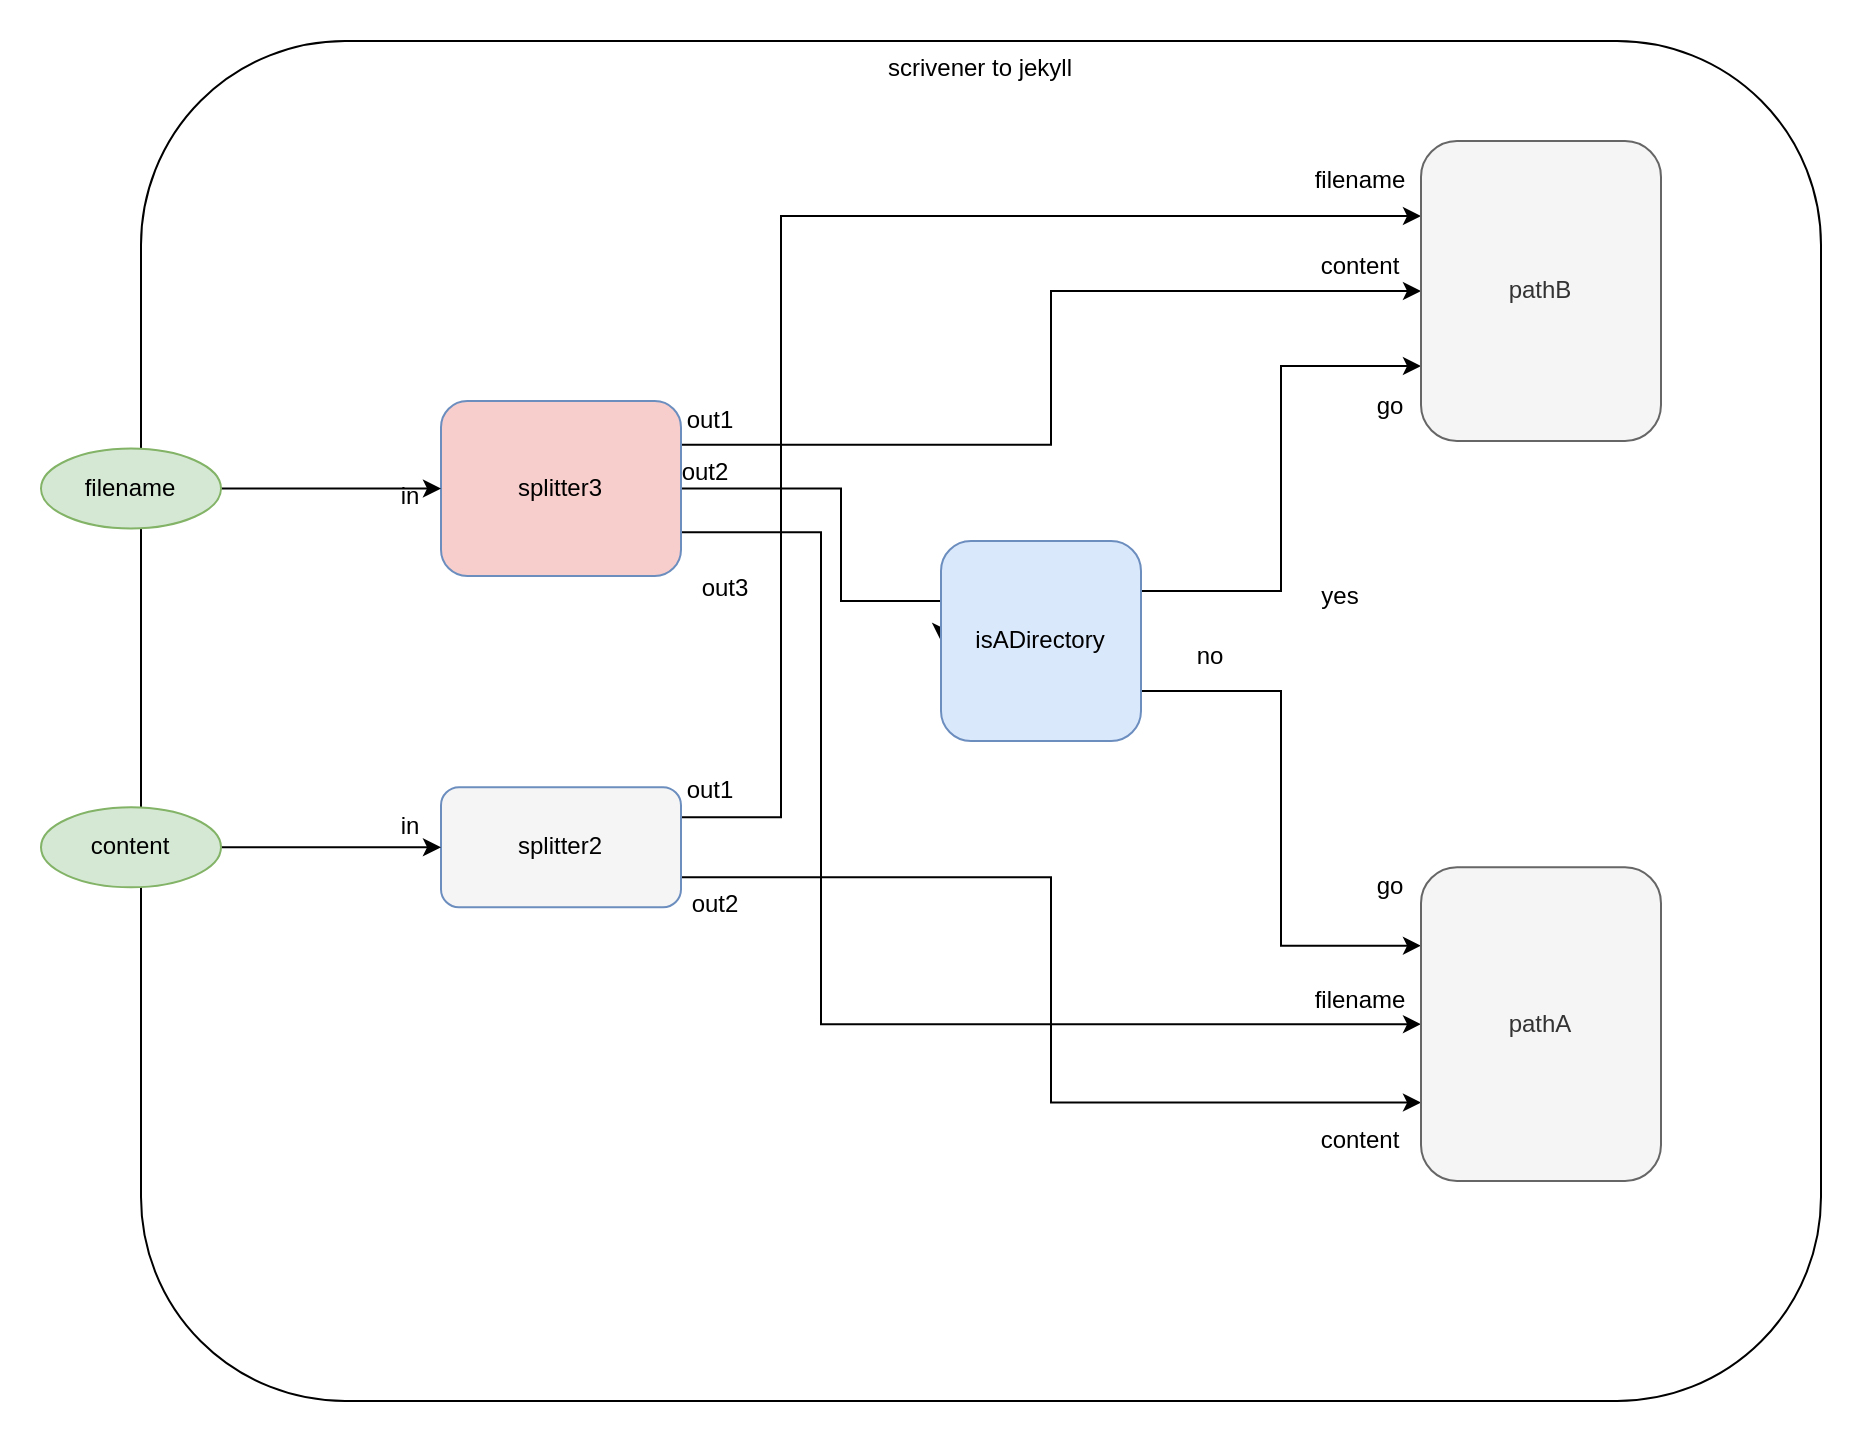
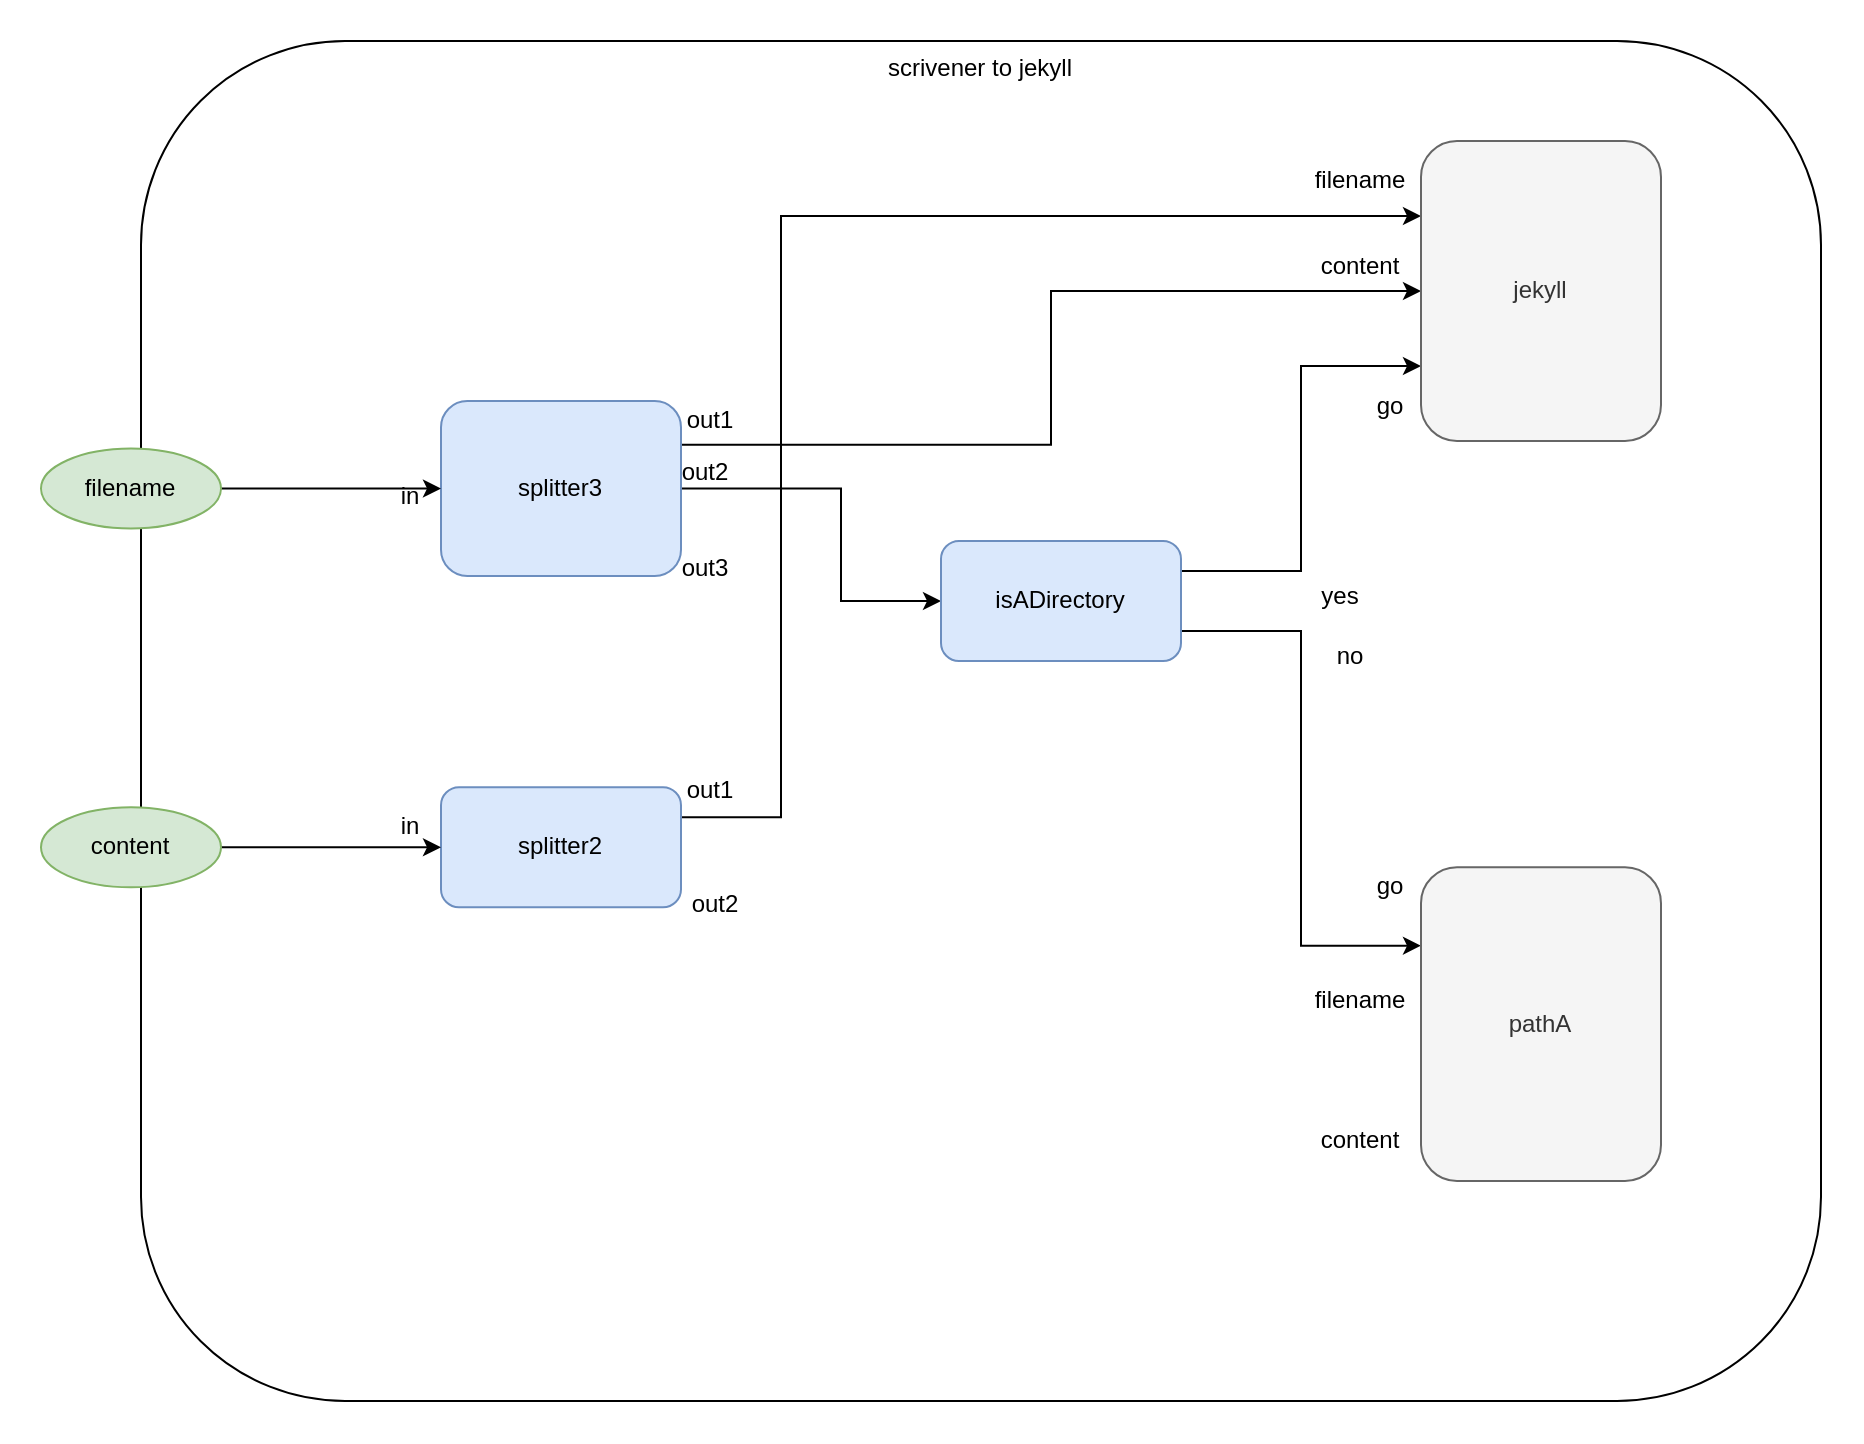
- <mxCell id="13" value="pathB" style="rounded=1;whiteSpace=wrap;html=1;fillColor=#f5f5f5;strokeColor=#666666;fontColor=#333333;" parent="1" vertex="1"><mxGeometry x="710" y="70" width="120" height="150" as="geometry" /></mxCell>
+ <mxCell id="13" value="jekyll" style="rounded=1;whiteSpace=wrap;html=1;fillColor=#f5f5f5;strokeColor=#666666;fontColor=#333333;" parent="1" vertex="1"><mxGeometry x="710" y="70" width="120" height="150" as="geometry" /></mxCell>
- <mxCell id="9" value="splitter3" style="rounded=1;whiteSpace=wrap;html=1;fillColor=#f8cecc;strokeColor=#6c8ebf;" parent="1" vertex="1"><mxGeometry x="220" y="200" width="120" height="87.5" as="geometry" /></mxCell>
+ <mxCell id="9" value="splitter3" style="rounded=1;whiteSpace=wrap;html=1;fillColor=#dae8fc;strokeColor=#6c8ebf;" parent="1" vertex="1"><mxGeometry x="220" y="200" width="120" height="87.5" as="geometry" /></mxCell>
- <mxCell id="27" value="out3" style="text;html=1;strokeColor=none;fillColor=none;align=center;verticalAlign=middle;whiteSpace=wrap;rounded=0;" parent="1" vertex="1"><mxGeometry x="350" y="285" width="25" height="17.5" as="geometry" /></mxCell>
+ <mxCell id="27" value="out3" style="text;html=1;strokeColor=none;fillColor=none;align=center;verticalAlign=middle;whiteSpace=wrap;rounded=0;" parent="1" vertex="1"><mxGeometry x="340" y="275" width="25" height="17.5" as="geometry" /></mxCell>
- <mxCell id="12" value="isADirectory" style="rounded=1;whiteSpace=wrap;html=1;fillColor=#dae8fc;strokeColor=#6c8ebf;" parent="1" vertex="1"><mxGeometry x="470" y="270" width="100" height="100" as="geometry" /></mxCell>
+ <mxCell id="12" value="isADirectory" style="rounded=1;whiteSpace=wrap;html=1;fillColor=#dae8fc;strokeColor=#6c8ebf;" parent="1" vertex="1"><mxGeometry x="470" y="270" width="120" height="60" as="geometry" /></mxCell>
- <mxCell id="19" value="no" style="text;html=1;strokeColor=none;fillColor=none;align=center;verticalAlign=middle;whiteSpace=wrap;rounded=0;" parent="1" vertex="1"><mxGeometry x="590" y="317.5" width="30" height="20" as="geometry" /></mxCell>
+ <mxCell id="19" value="no" style="text;html=1;strokeColor=none;fillColor=none;align=center;verticalAlign=middle;whiteSpace=wrap;rounded=0;" parent="1" vertex="1"><mxGeometry x="660" y="317.5" width="30" height="20" as="geometry" /></mxCell>
- <mxCell id="5" value="splitter2" style="rounded=1;whiteSpace=wrap;html=1;fillColor=#f5f5f5;strokeColor=#6c8ebf;" parent="1" vertex="1"><mxGeometry x="220" y="393.14" width="120" height="60" as="geometry" /></mxCell>
+ <mxCell id="5" value="splitter2" style="rounded=1;whiteSpace=wrap;html=1;fillColor=#dae8fc;strokeColor=#6c8ebf;" parent="1" vertex="1"><mxGeometry x="220" y="393.14" width="120" height="60" as="geometry" /></mxCell>
- <mxCell id="4" style="edgeStyle=orthogonalEdgeStyle;rounded=0;orthogonalLoop=1;jettySize=auto;html=1;exitX=1;exitY=0.75;exitDx=0;exitDy=0;entryX=0;entryY=0.75;entryDx=0;entryDy=0;" parent="1" source="5" target="22" edge="1"><mxGeometry relative="1" as="geometry" /></mxCell>
- <mxCell id="8" style="edgeStyle=orthogonalEdgeStyle;rounded=0;orthogonalLoop=1;jettySize=auto;html=1;exitX=1;exitY=0.75;exitDx=0;exitDy=0;entryX=0;entryY=0.5;entryDx=0;entryDy=0;" parent="1" source="9" target="22" edge="1"><mxGeometry relative="1" as="geometry"><Array as="points"><mxPoint x="410" y="266" /><mxPoint x="410" y="512" /></Array></mxGeometry></mxCell>
